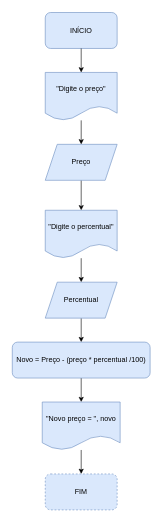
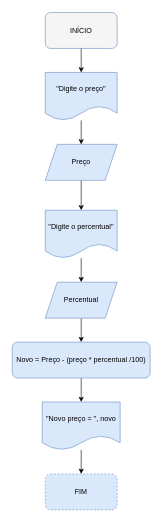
- <mxCell id="2" value="INÍCIO" style="rounded=1;whiteSpace=wrap;html=1;fillColor=#dae8fc;strokeColor=#6c8ebf;" vertex="1" parent="1"><mxGeometry x="75" y="20" width="120" height="60" as="geometry" /></mxCell>
+ <mxCell id="2" value="INÍCIO" style="rounded=1;whiteSpace=wrap;html=1;fillColor=#f5f5f5;strokeColor=#6c8ebf;" vertex="1" parent="1"><mxGeometry x="75" y="20" width="120" height="60" as="geometry" /></mxCell>
